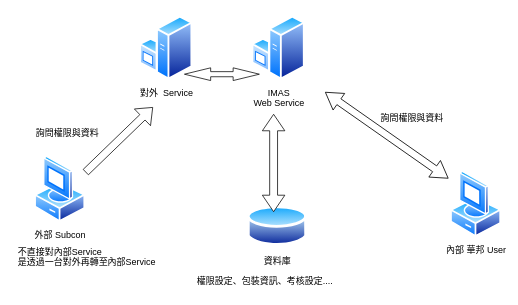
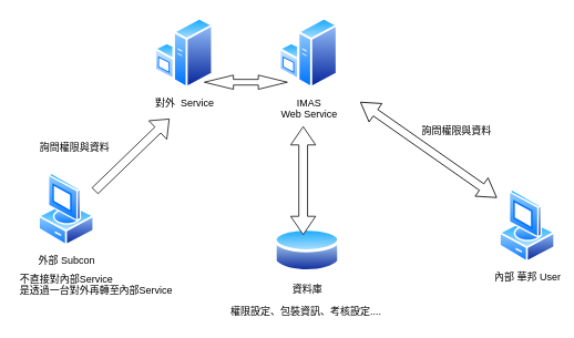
- <mxCell id="11" value="權限設定、包裝資訊、考核設定...." style="text;html=1;resizable=0;points=[];autosize=1;align=left;verticalAlign=top;spacingTop=-4;" vertex="1" parent="1"><mxGeometry x="260" y="365" width="200" height="20" as="geometry" /></mxCell>
+ <mxCell id="11" value="權限設定、包裝資訊、考核設定...." style="text;html=1;resizable=0;points=[];autosize=1;align=left;verticalAlign=top;spacingTop=-4;" vertex="1" parent="1"><mxGeometry x="275" y="365" width="200" height="20" as="geometry" /></mxCell>
